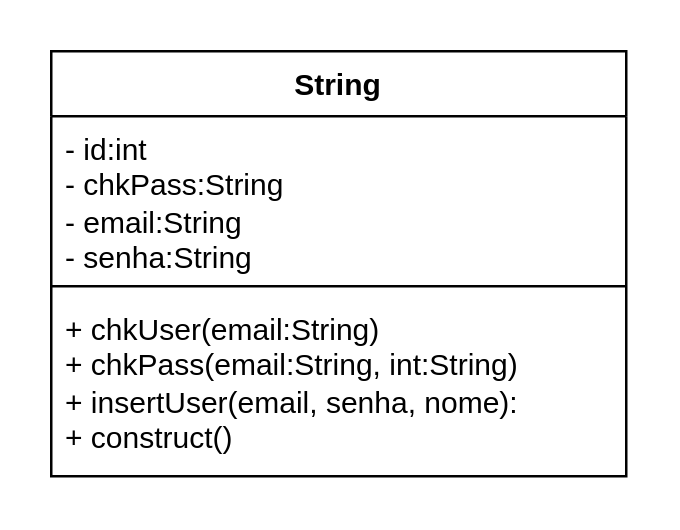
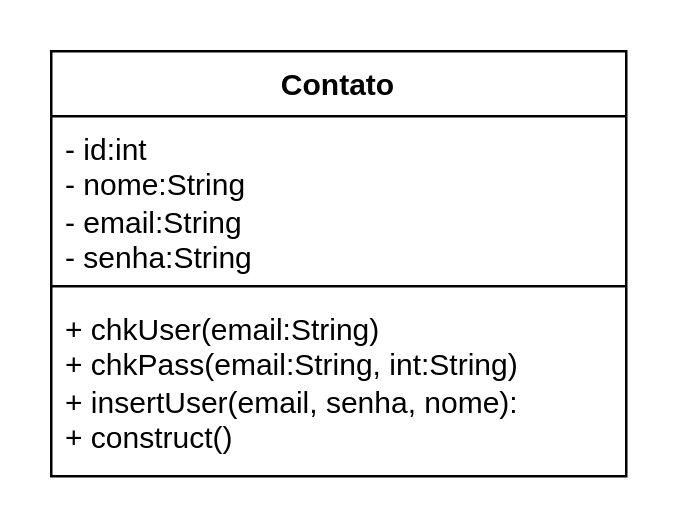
- <mxCell id="2" value="String" style="swimlane;fontStyle=1;align=center;verticalAlign=top;childLayout=stackLayout;horizontal=1;startSize=26;horizontalStack=0;resizeParent=1;resizeParentMax=0;resizeLast=0;collapsible=1;marginBottom=0;whiteSpace=wrap;html=1;" vertex="1" parent="1"><mxGeometry x="20" y="20" width="230" height="170" as="geometry" /></mxCell>
+ <mxCell id="2" value="Contato" style="swimlane;fontStyle=1;align=center;verticalAlign=top;childLayout=stackLayout;horizontal=1;startSize=26;horizontalStack=0;resizeParent=1;resizeParentMax=0;resizeLast=0;collapsible=1;marginBottom=0;whiteSpace=wrap;html=1;" vertex="1" parent="1"><mxGeometry x="20" y="20" width="230" height="170" as="geometry" /></mxCell>
- <mxCell id="3" value="- id:int&lt;div&gt;- chkPass:String&lt;/div&gt;&lt;div&gt;- email:String&lt;/div&gt;&lt;div&gt;- senha:String&lt;/div&gt;" style="text;strokeColor=none;fillColor=none;align=left;verticalAlign=top;spacingLeft=4;spacingRight=4;overflow=hidden;rotatable=0;points=[[0,0.5],[1,0.5]];portConstraint=eastwest;whiteSpace=wrap;html=1;" vertex="1" parent="2"><mxGeometry y="26" width="230" height="64" as="geometry" /></mxCell>
+ <mxCell id="3" value="- id:int&lt;div&gt;- nome:String&lt;/div&gt;&lt;div&gt;- email:String&lt;/div&gt;&lt;div&gt;- senha:String&lt;/div&gt;" style="text;strokeColor=none;fillColor=none;align=left;verticalAlign=top;spacingLeft=4;spacingRight=4;overflow=hidden;rotatable=0;points=[[0,0.5],[1,0.5]];portConstraint=eastwest;whiteSpace=wrap;html=1;" vertex="1" parent="2"><mxGeometry y="26" width="230" height="64" as="geometry" /></mxCell>
